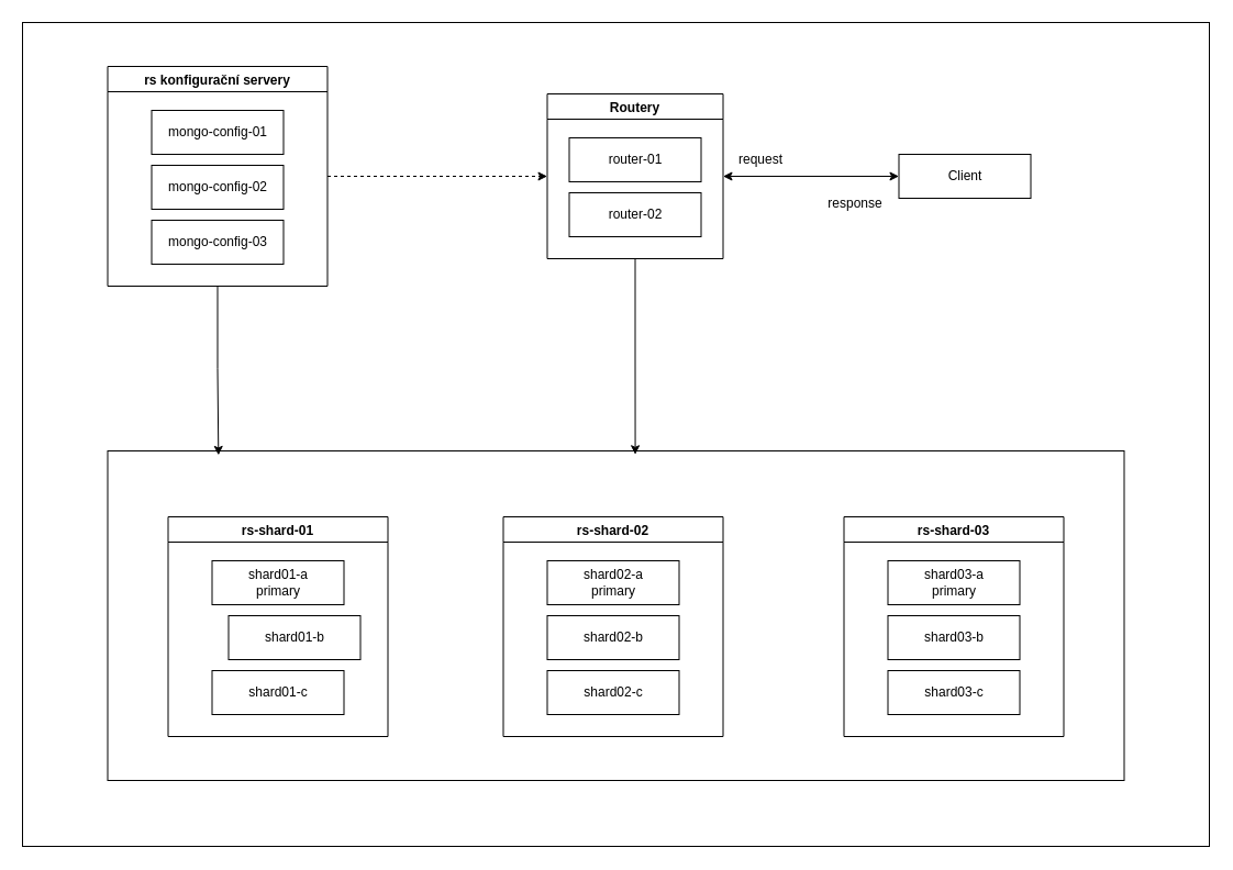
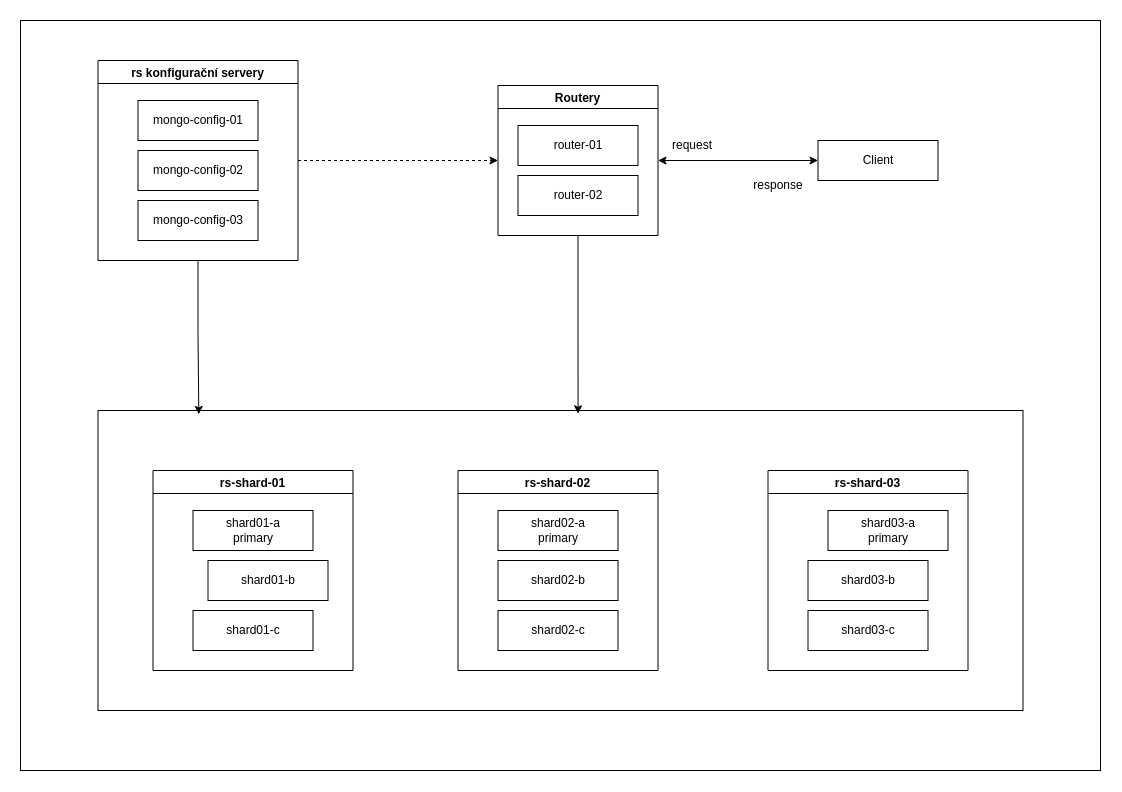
- <mxCell id="21" value="shard03-a&lt;div&gt;primary&lt;/div&gt;" style="whiteSpace=wrap;html=1;align=center;treeFolding=1;treeMoving=1;newEdgeStyle={&quot;edgeStyle&quot;:&quot;elbowEdgeStyle&quot;,&quot;startArrow&quot;:&quot;none&quot;,&quot;endArrow&quot;:&quot;none&quot;};" vertex="1" parent="20"><mxGeometry x="40" y="40" width="120" height="40" as="geometry" /></mxCell>
+ <mxCell id="21" value="shard03-a&lt;div&gt;primary&lt;/div&gt;" style="whiteSpace=wrap;html=1;align=center;treeFolding=1;treeMoving=1;newEdgeStyle={&quot;edgeStyle&quot;:&quot;elbowEdgeStyle&quot;,&quot;startArrow&quot;:&quot;none&quot;,&quot;endArrow&quot;:&quot;none&quot;};" vertex="1" parent="20"><mxGeometry x="60" y="40" width="120" height="40" as="geometry" /></mxCell>
